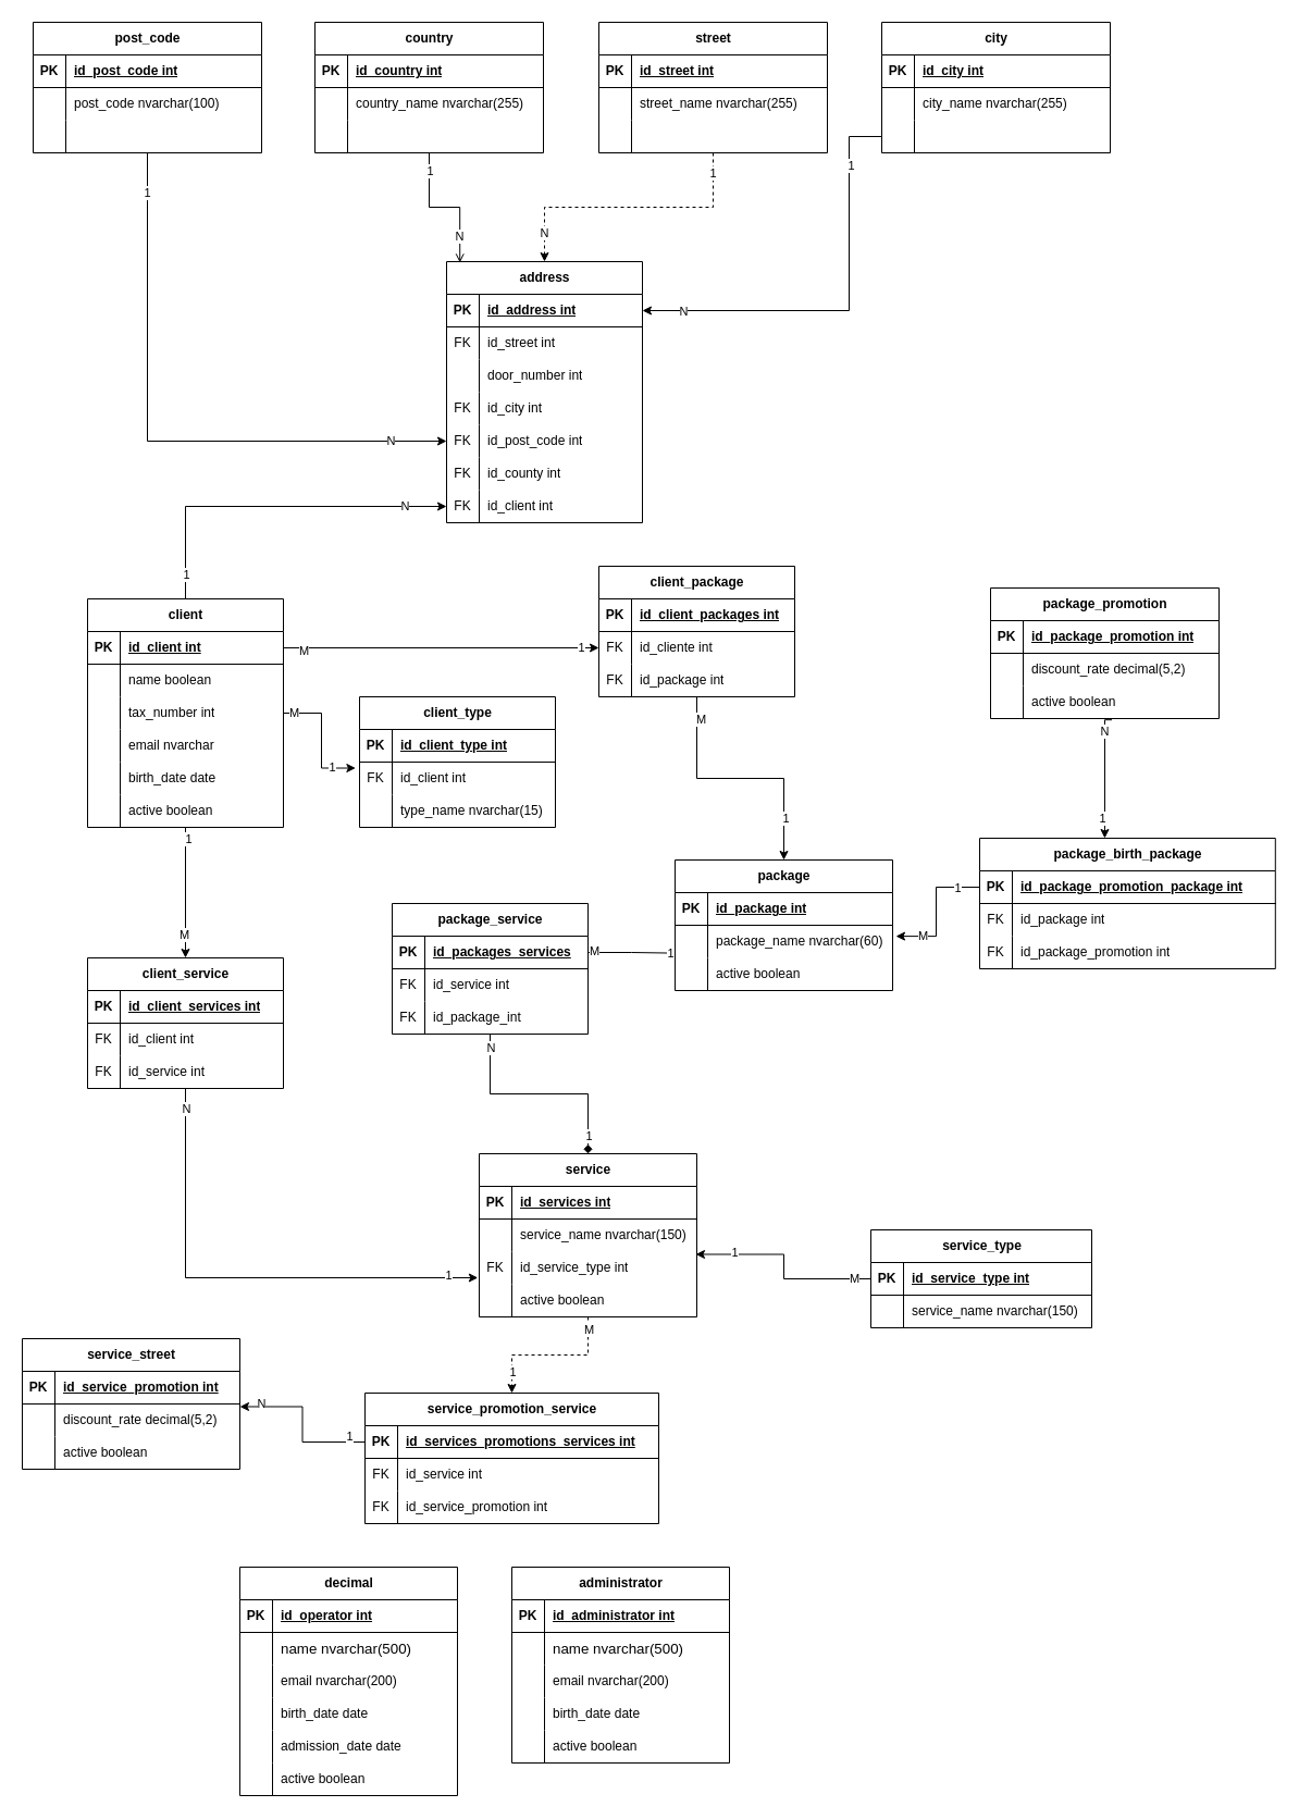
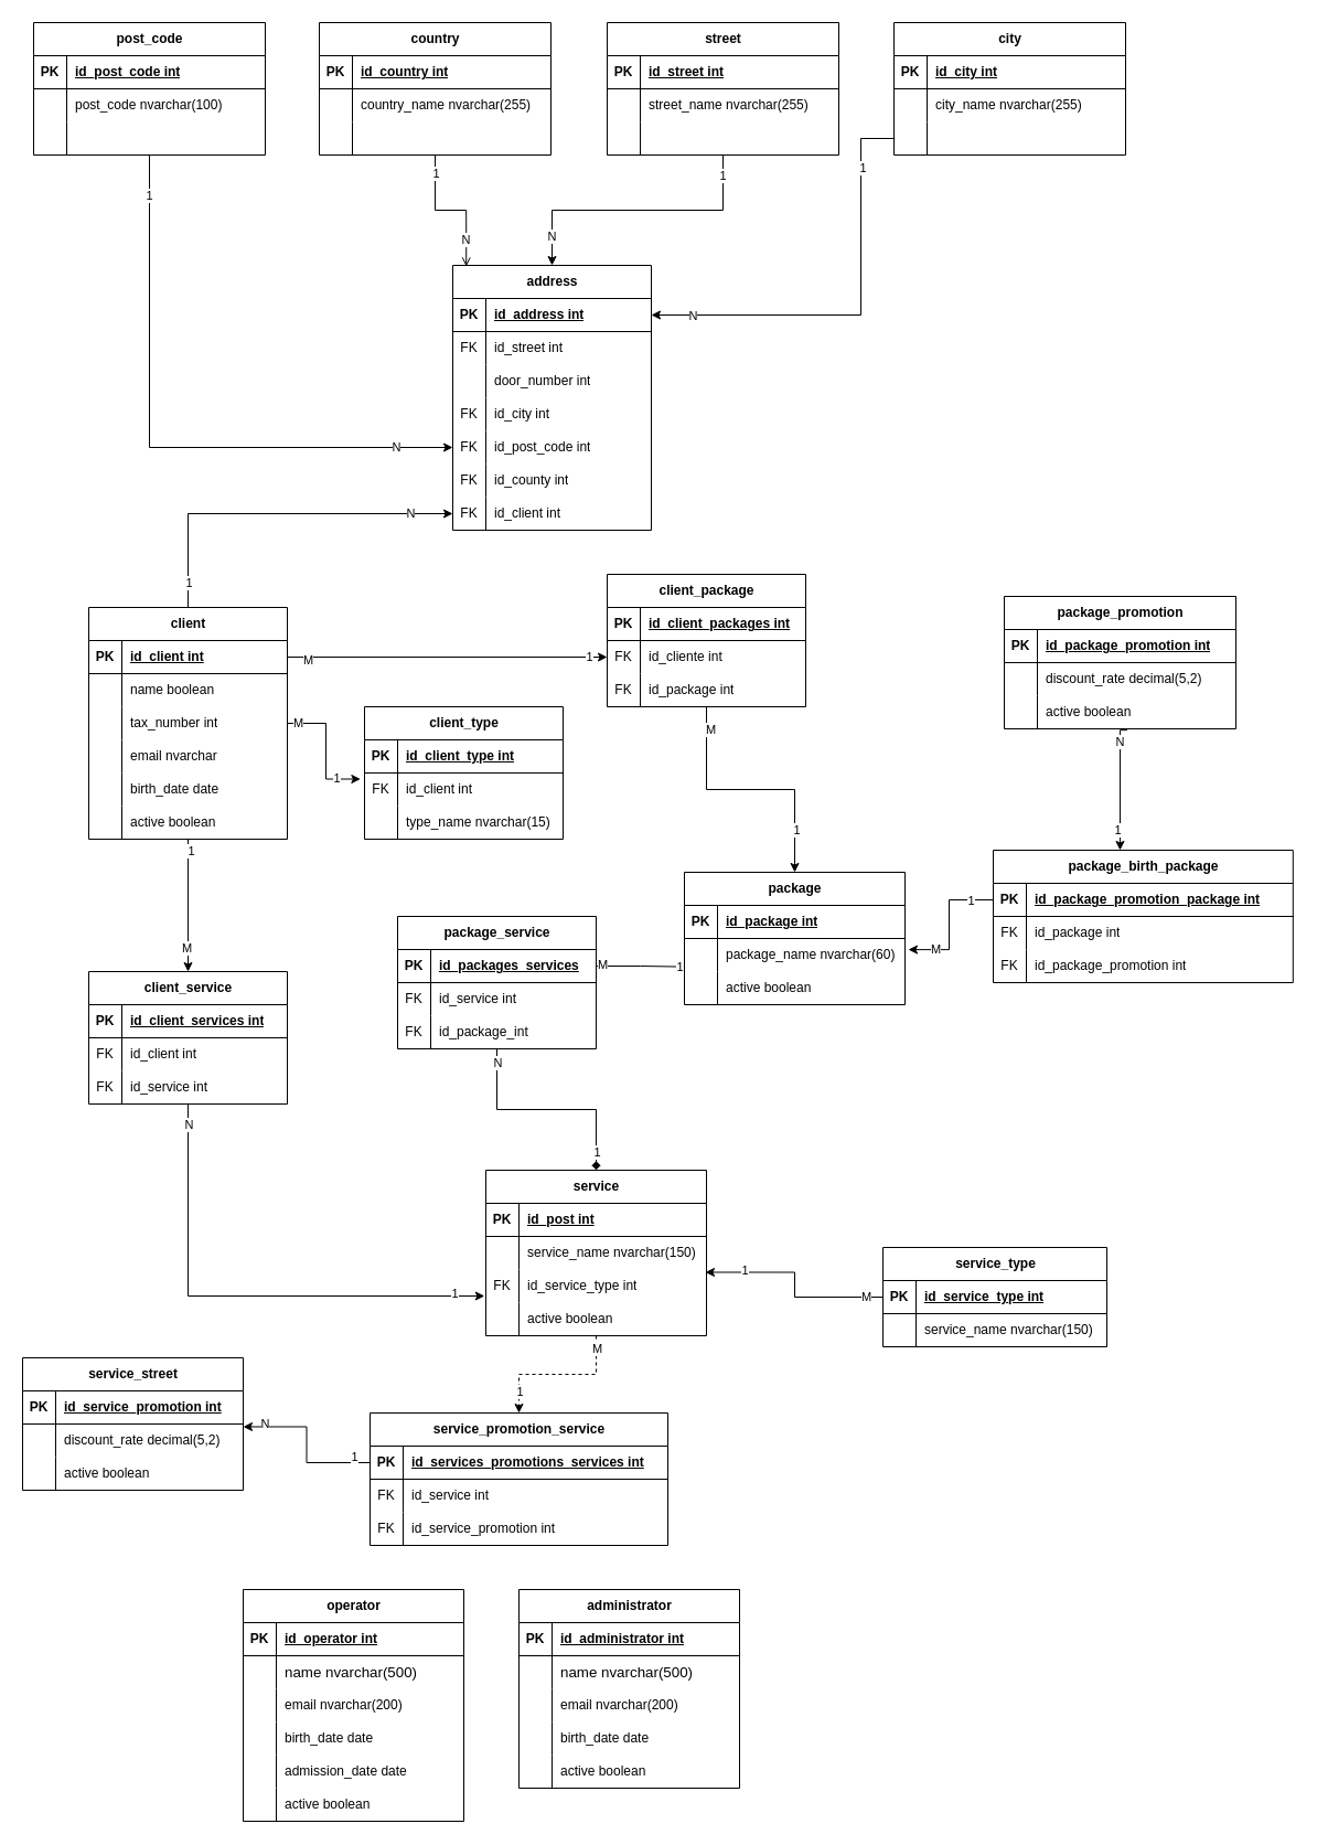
- <mxCell id="205" style="edgeStyle=orthogonalEdgeStyle;rounded=0;orthogonalLoop=1;jettySize=auto;html=1;dashed=1;" edge="1" parent="1" source="208" target="241"><mxGeometry relative="1" as="geometry" /></mxCell>
+ <mxCell id="205" style="edgeStyle=orthogonalEdgeStyle;rounded=0;orthogonalLoop=1;jettySize=auto;html=1;" edge="1" parent="1" source="208" target="241"><mxGeometry relative="1" as="geometry" /></mxCell>
- <mxCell id="98" value="id_services int" style="shape=partialRectangle;connectable=0;fillColor=none;top=0;left=0;bottom=0;right=0;align=left;spacingLeft=6;fontStyle=5;overflow=hidden;whiteSpace=wrap;html=1;" parent="96" vertex="1"><mxGeometry x="30" width="170" height="30" as="geometry"><mxRectangle width="170" height="30" as="alternateBounds" /></mxGeometry></mxCell>
+ <mxCell id="98" value="id_post int" style="shape=partialRectangle;connectable=0;fillColor=none;top=0;left=0;bottom=0;right=0;align=left;spacingLeft=6;fontStyle=5;overflow=hidden;whiteSpace=wrap;html=1;" parent="96" vertex="1"><mxGeometry x="30" width="170" height="30" as="geometry"><mxRectangle width="170" height="30" as="alternateBounds" /></mxGeometry></mxCell>
- <mxCell id="157" value="decimal" style="shape=table;startSize=30;container=1;collapsible=1;childLayout=tableLayout;fixedRows=1;rowLines=0;fontStyle=1;align=center;resizeLast=1;html=1;" parent="1" vertex="1"><mxGeometry x="220" y="1440" width="200" height="210" as="geometry" /></mxCell>
+ <mxCell id="157" value="operator" style="shape=table;startSize=30;container=1;collapsible=1;childLayout=tableLayout;fixedRows=1;rowLines=0;fontStyle=1;align=center;resizeLast=1;html=1;" parent="1" vertex="1"><mxGeometry x="220" y="1440" width="200" height="210" as="geometry" /></mxCell>
